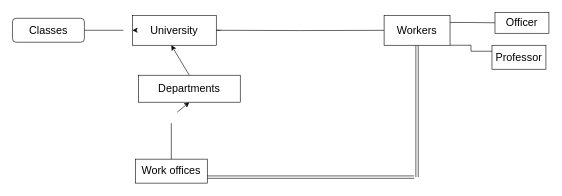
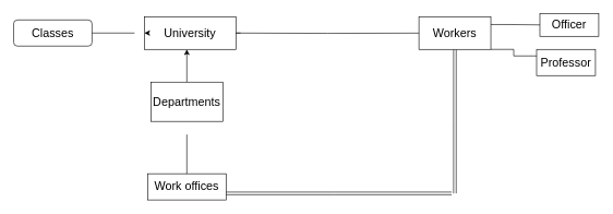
- <mxCell id="10" value="Departments" style="rounded=0;whiteSpace=wrap;html=1;fontSize=18;" vertex="1" parent="1"><mxGeometry x="230" y="125" width="170" height="45" as="geometry" /></mxCell>
+ <mxCell id="10" value="Departments" style="rounded=0;whiteSpace=wrap;html=1;fontSize=18;" vertex="1" parent="1"><mxGeometry x="230" y="125" width="110" height="60" as="geometry" /></mxCell>
